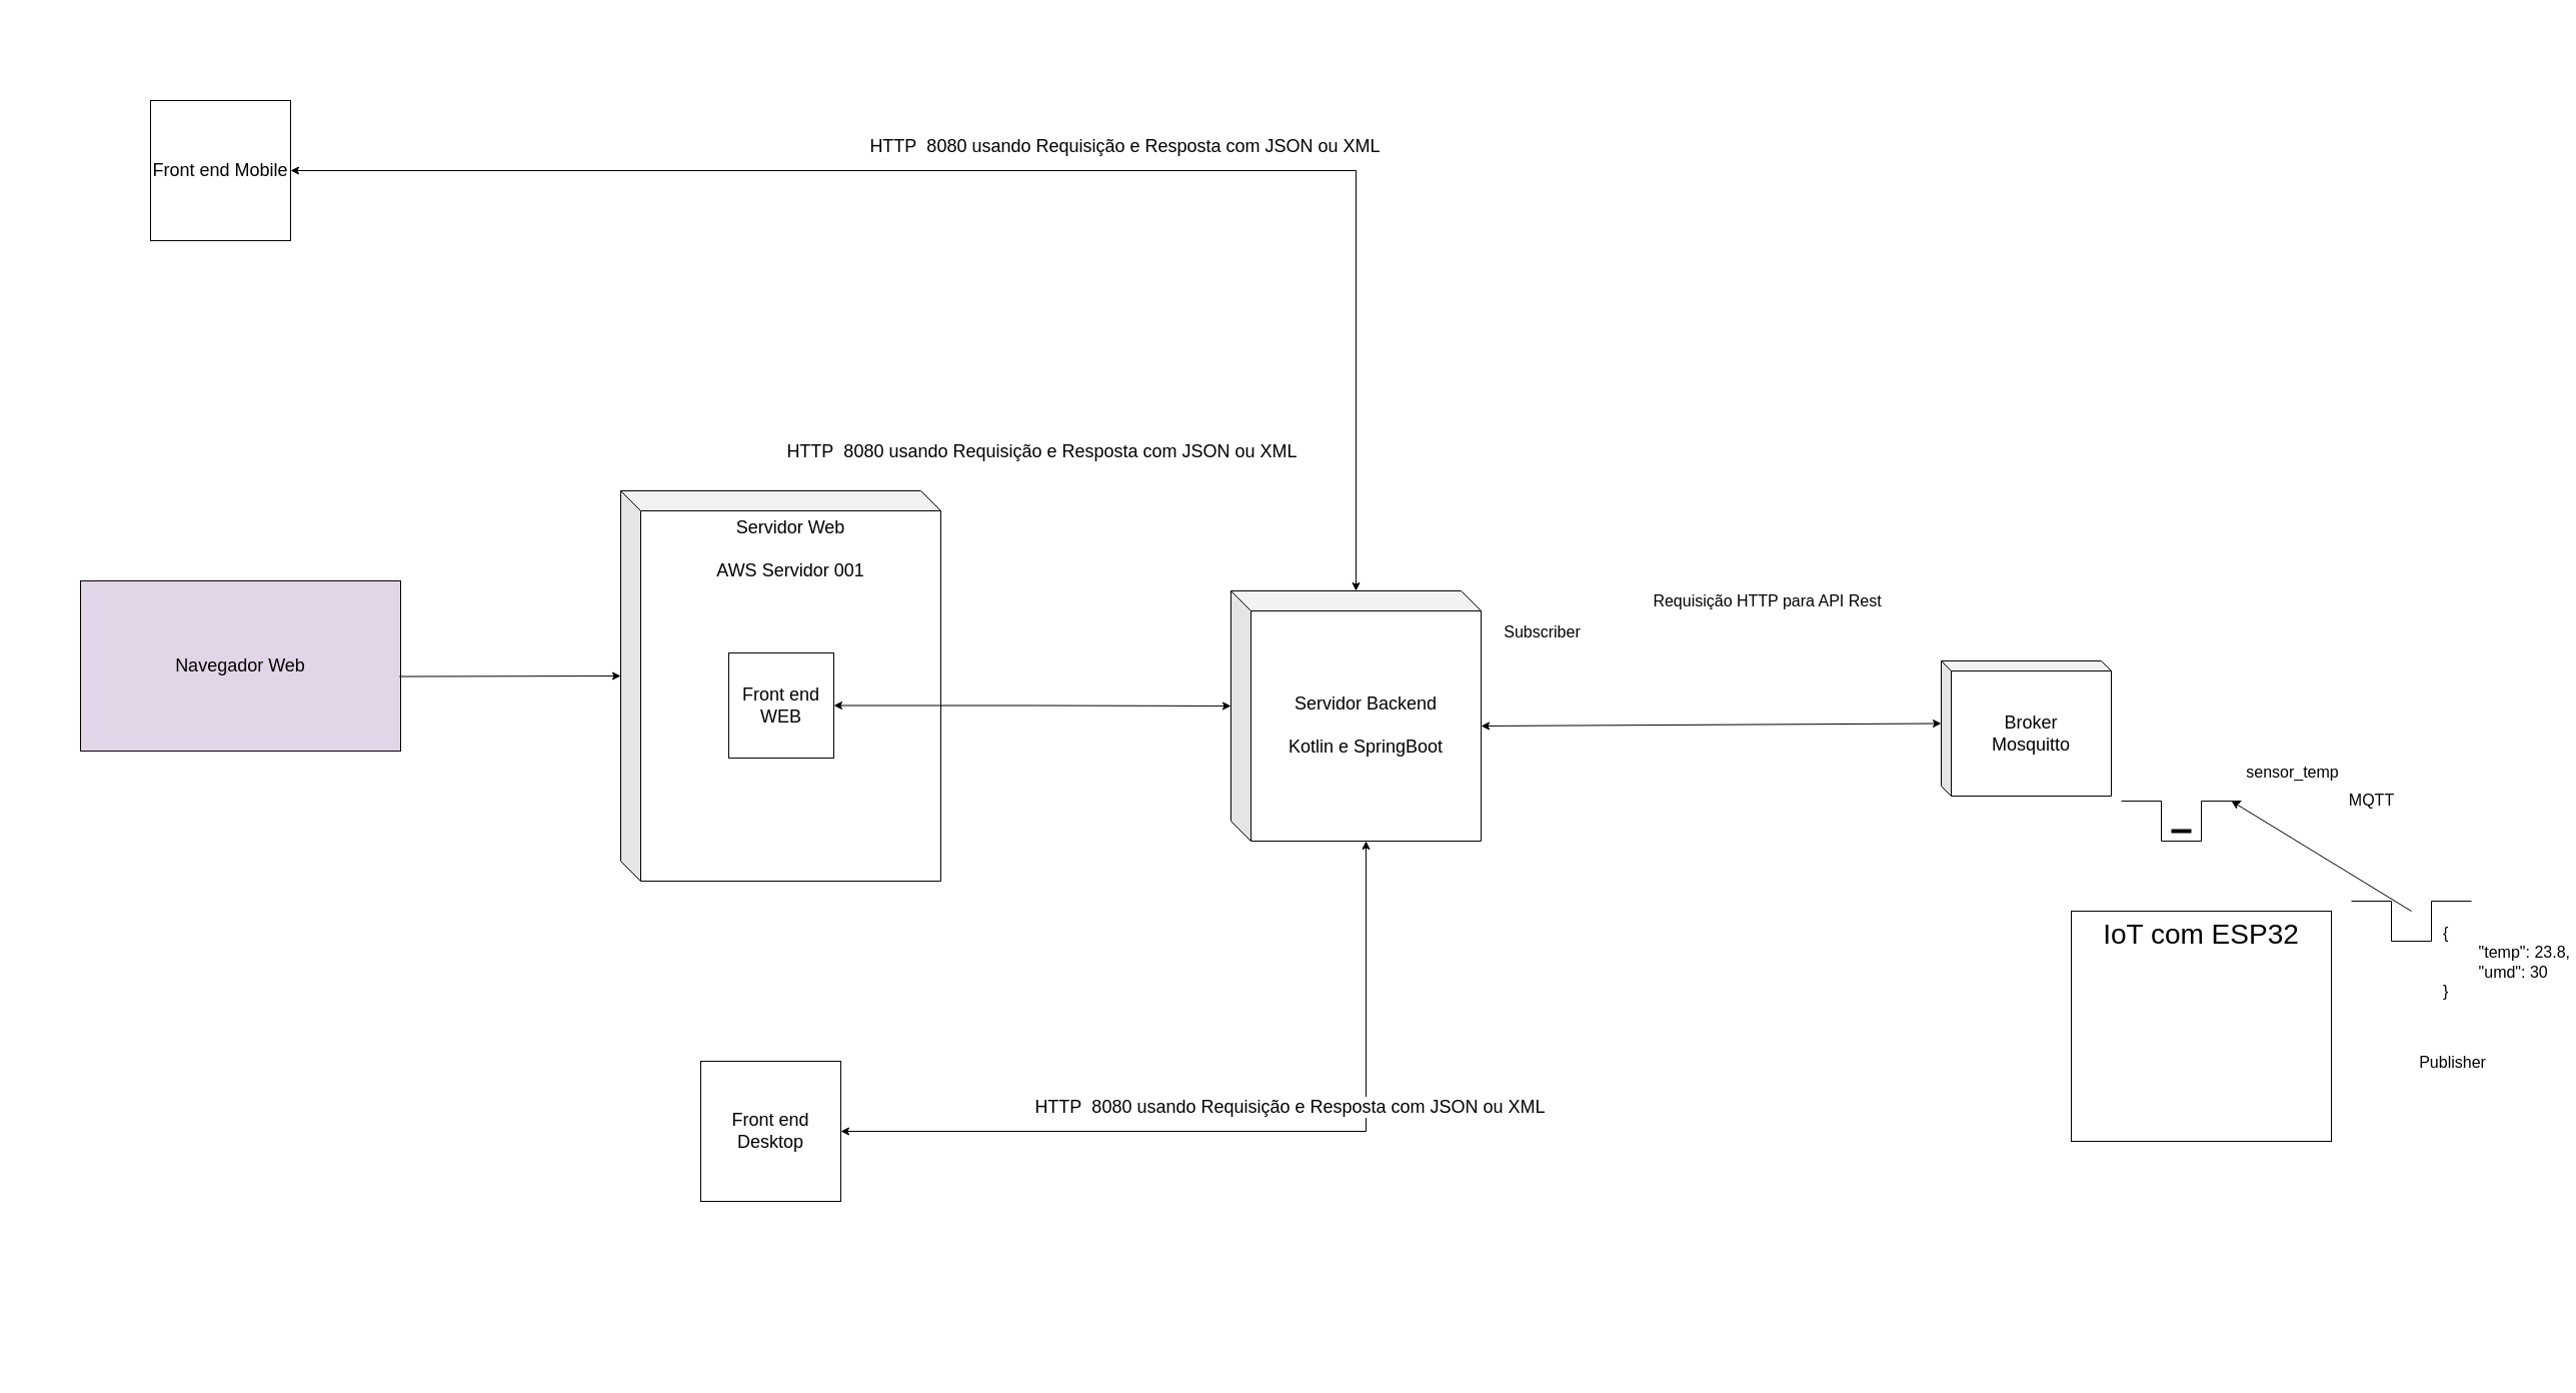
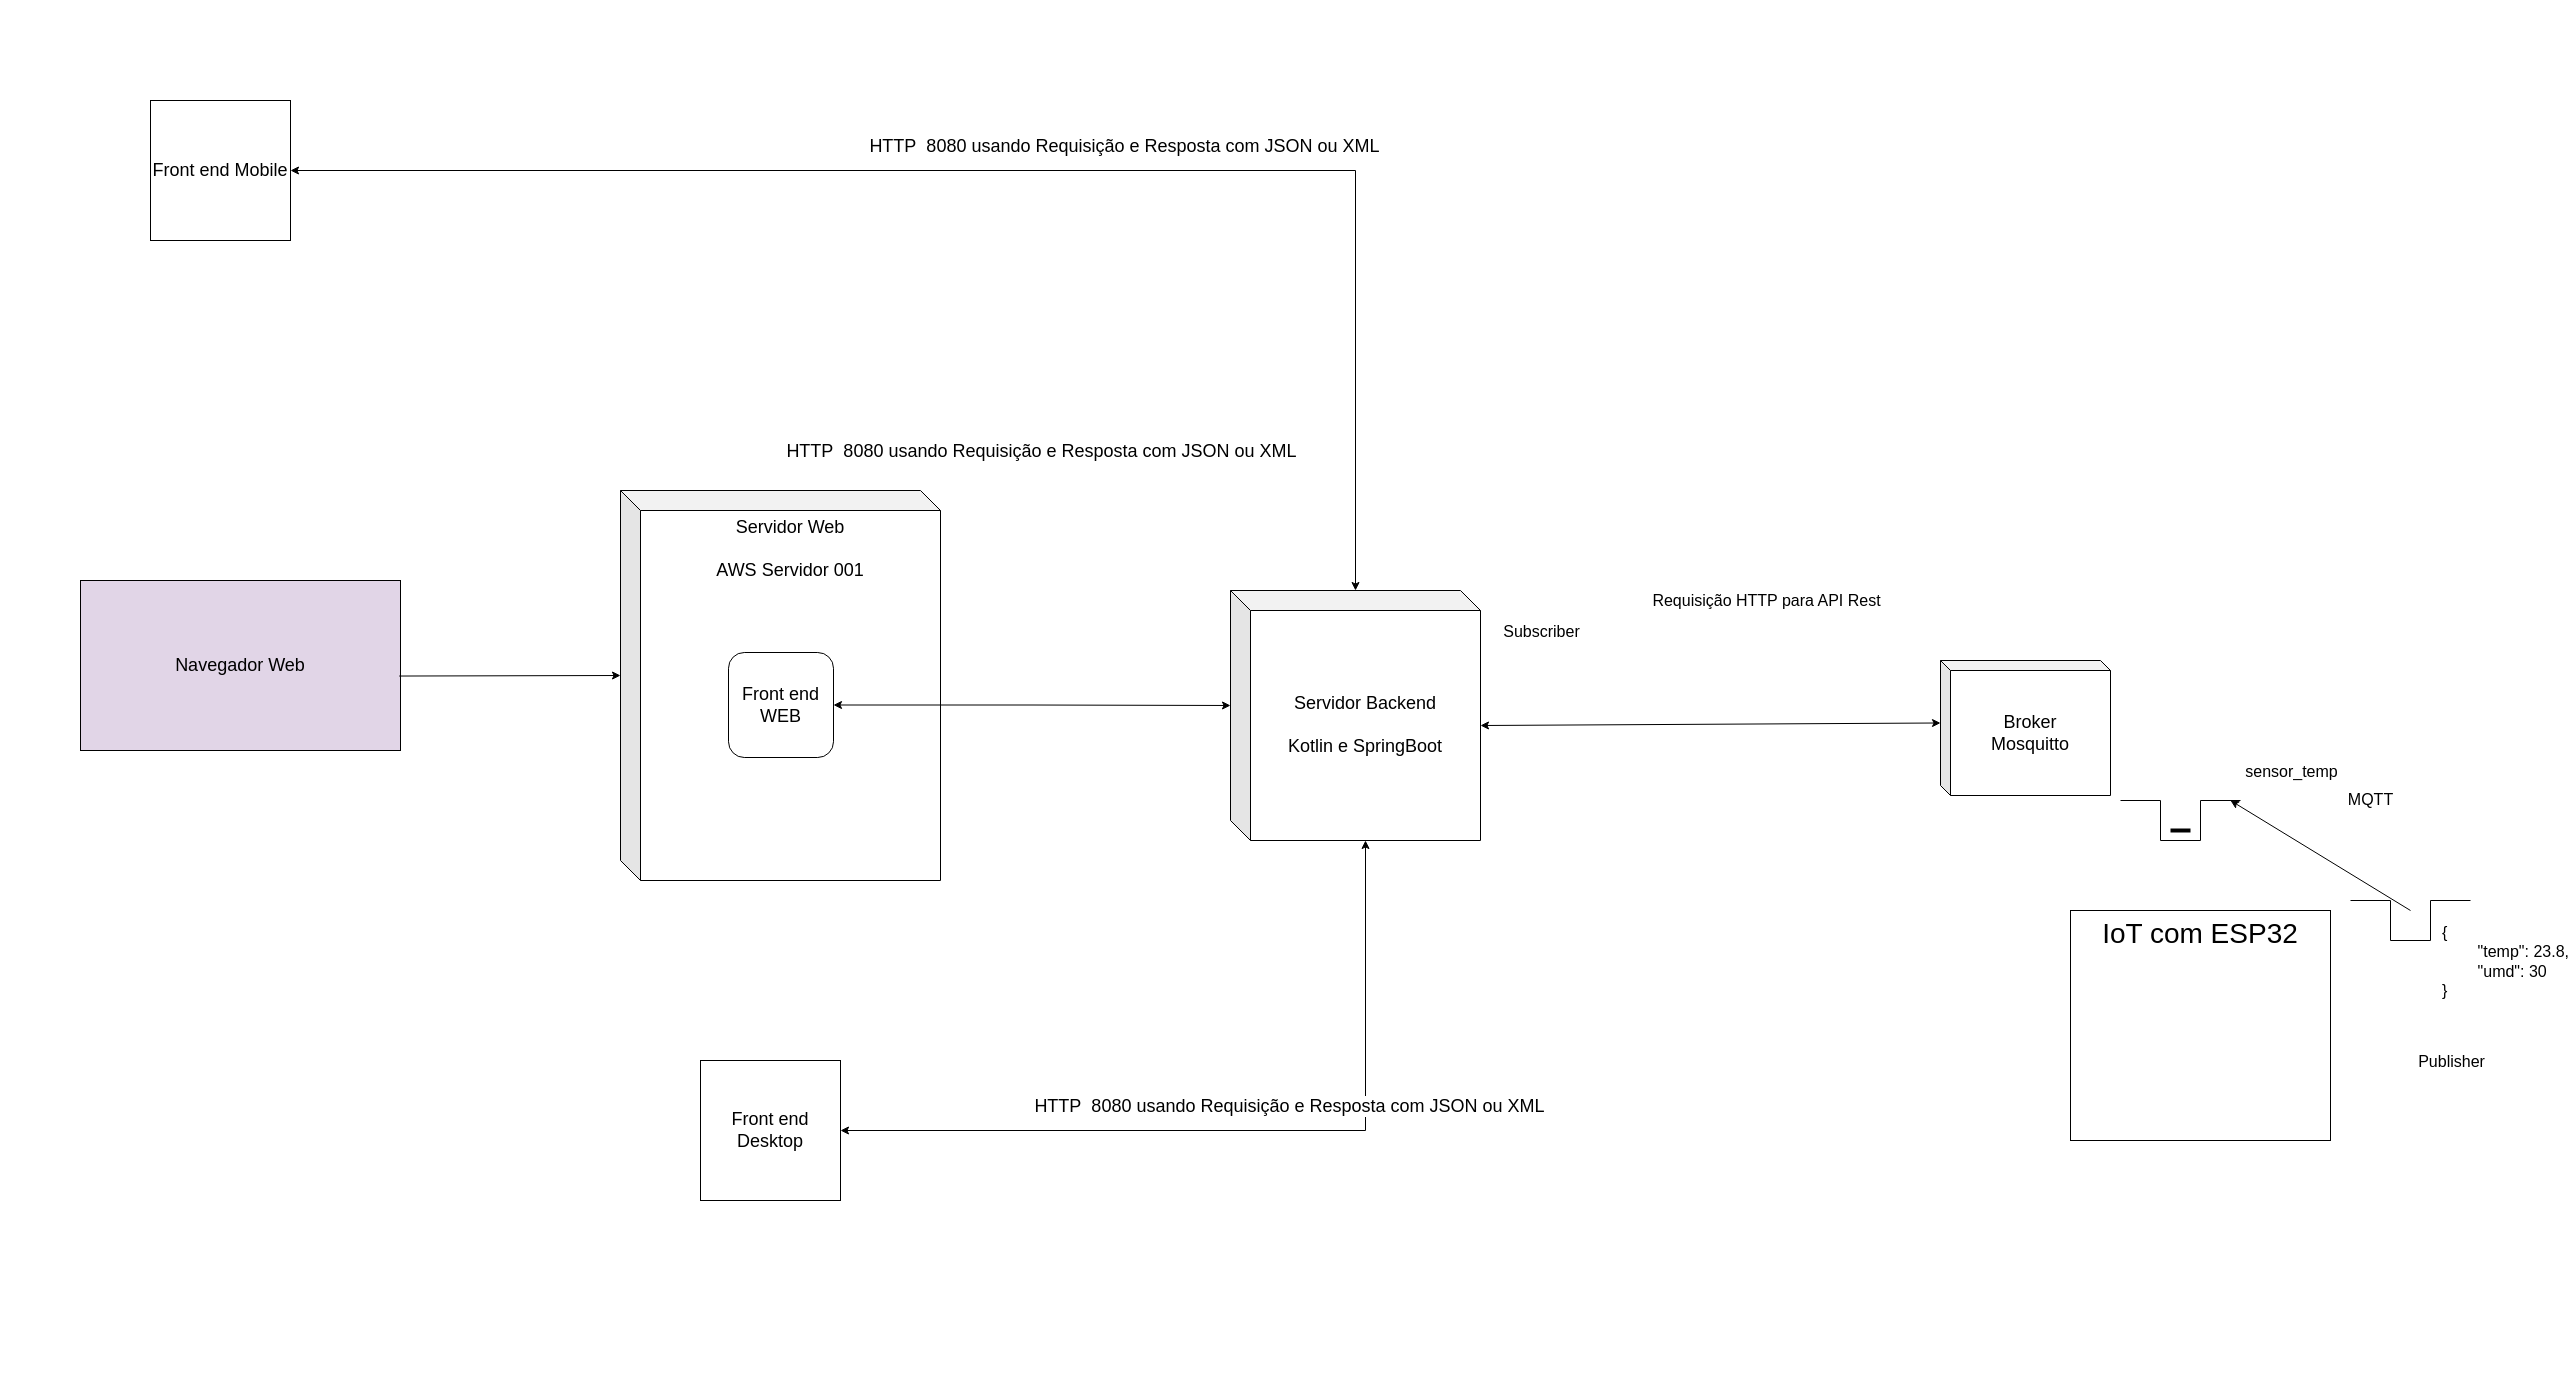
- <mxCell id="6" value="Front end WEB" style="whiteSpace=wrap;html=1;aspect=fixed;fontSize=18;" parent="1" vertex="1"><mxGeometry x="728" y="652" width="105" height="105" as="geometry" /></mxCell>
+ <mxCell id="6" value="Front end WEB" style="whiteSpace=wrap;html=1;aspect=fixed;fontSize=18;rounded=1;" parent="1" vertex="1"><mxGeometry x="728" y="652" width="105" height="105" as="geometry" /></mxCell>
